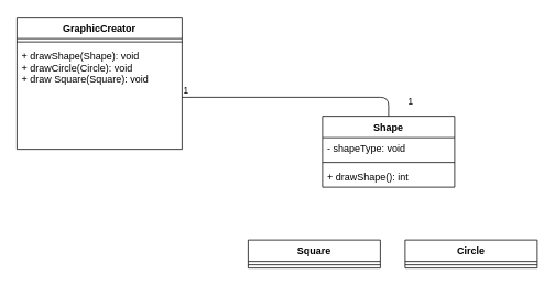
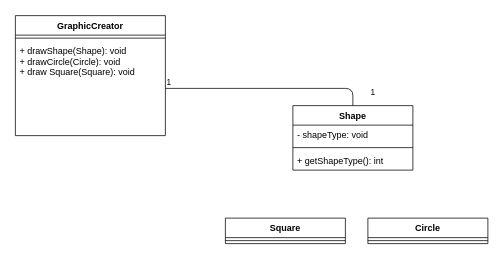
- <mxCell id="8" value="+ drawShape(): int" style="text;strokeColor=none;fillColor=none;align=left;verticalAlign=top;spacingLeft=4;spacingRight=4;overflow=hidden;rotatable=0;points=[[0,0.5],[1,0.5]];portConstraint=eastwest;" vertex="1" parent="5"><mxGeometry y="60" width="160" height="26" as="geometry" /></mxCell>
+ <mxCell id="8" value="+ getShapeType(): int" style="text;strokeColor=none;fillColor=none;align=left;verticalAlign=top;spacingLeft=4;spacingRight=4;overflow=hidden;rotatable=0;points=[[0,0.5],[1,0.5]];portConstraint=eastwest;" vertex="1" parent="5"><mxGeometry y="60" width="160" height="26" as="geometry" /></mxCell>
